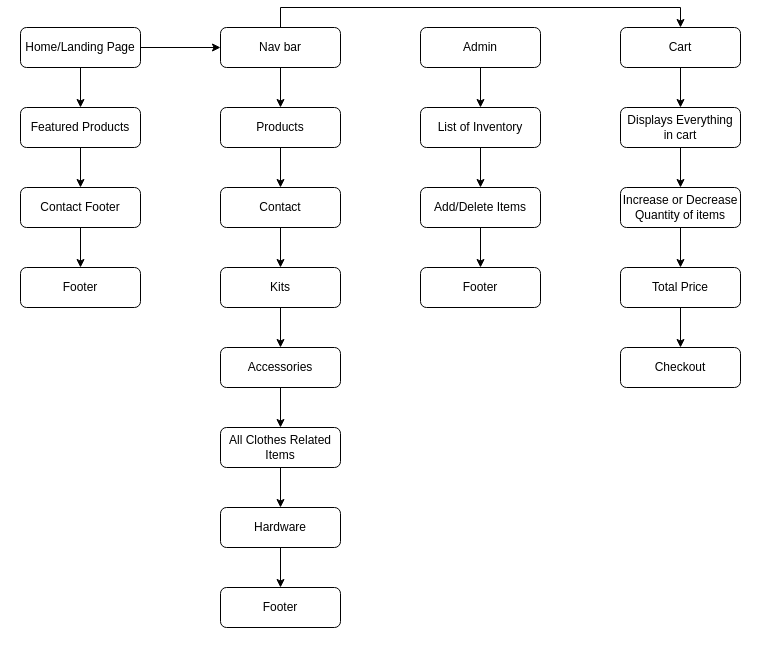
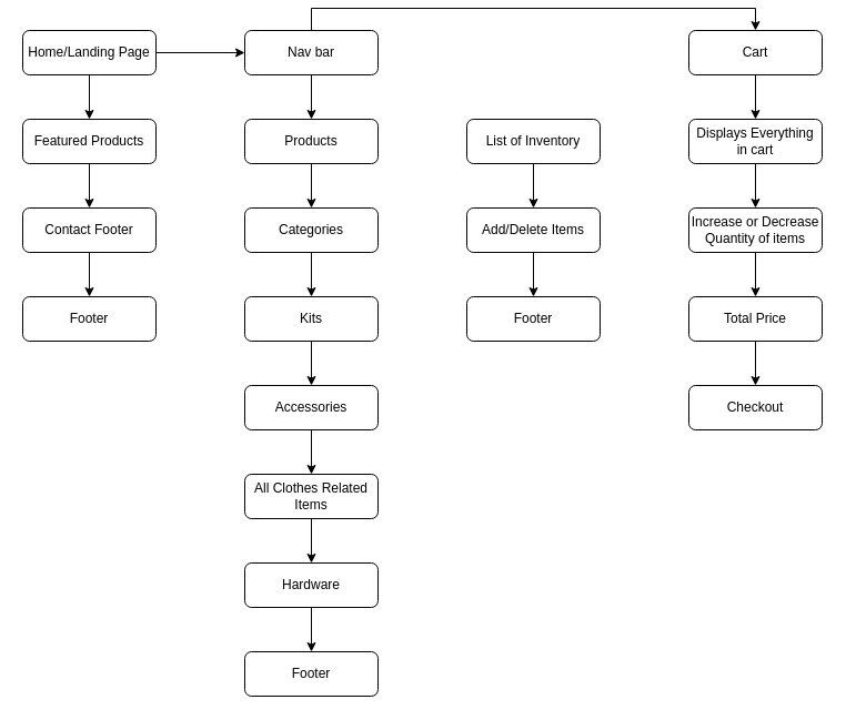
- <mxCell id="26" value="Admin" style="rounded=1;whiteSpace=wrap;html=1;" vertex="1" parent="1"><mxGeometry x="420" y="20" width="120" height="40" as="geometry" /></mxCell>
- <mxCell id="25" style="edgeStyle=orthogonalEdgeStyle;rounded=0;orthogonalLoop=1;jettySize=auto;html=1;exitX=0.5;exitY=1;exitDx=0;exitDy=0;entryX=0.5;entryY=0;entryDx=0;entryDy=0;" edge="1" parent="1" source="26" target="28"><mxGeometry relative="1" as="geometry" /></mxCell>
- <mxCell id="16" value="Contact" style="rounded=1;whiteSpace=wrap;html=1;" vertex="1" parent="1"><mxGeometry x="220" y="180" width="120" height="40" as="geometry" /></mxCell>
+ <mxCell id="16" value="Categories" style="rounded=1;whiteSpace=wrap;html=1;" vertex="1" parent="1"><mxGeometry x="220" y="180" width="120" height="40" as="geometry" /></mxCell>
